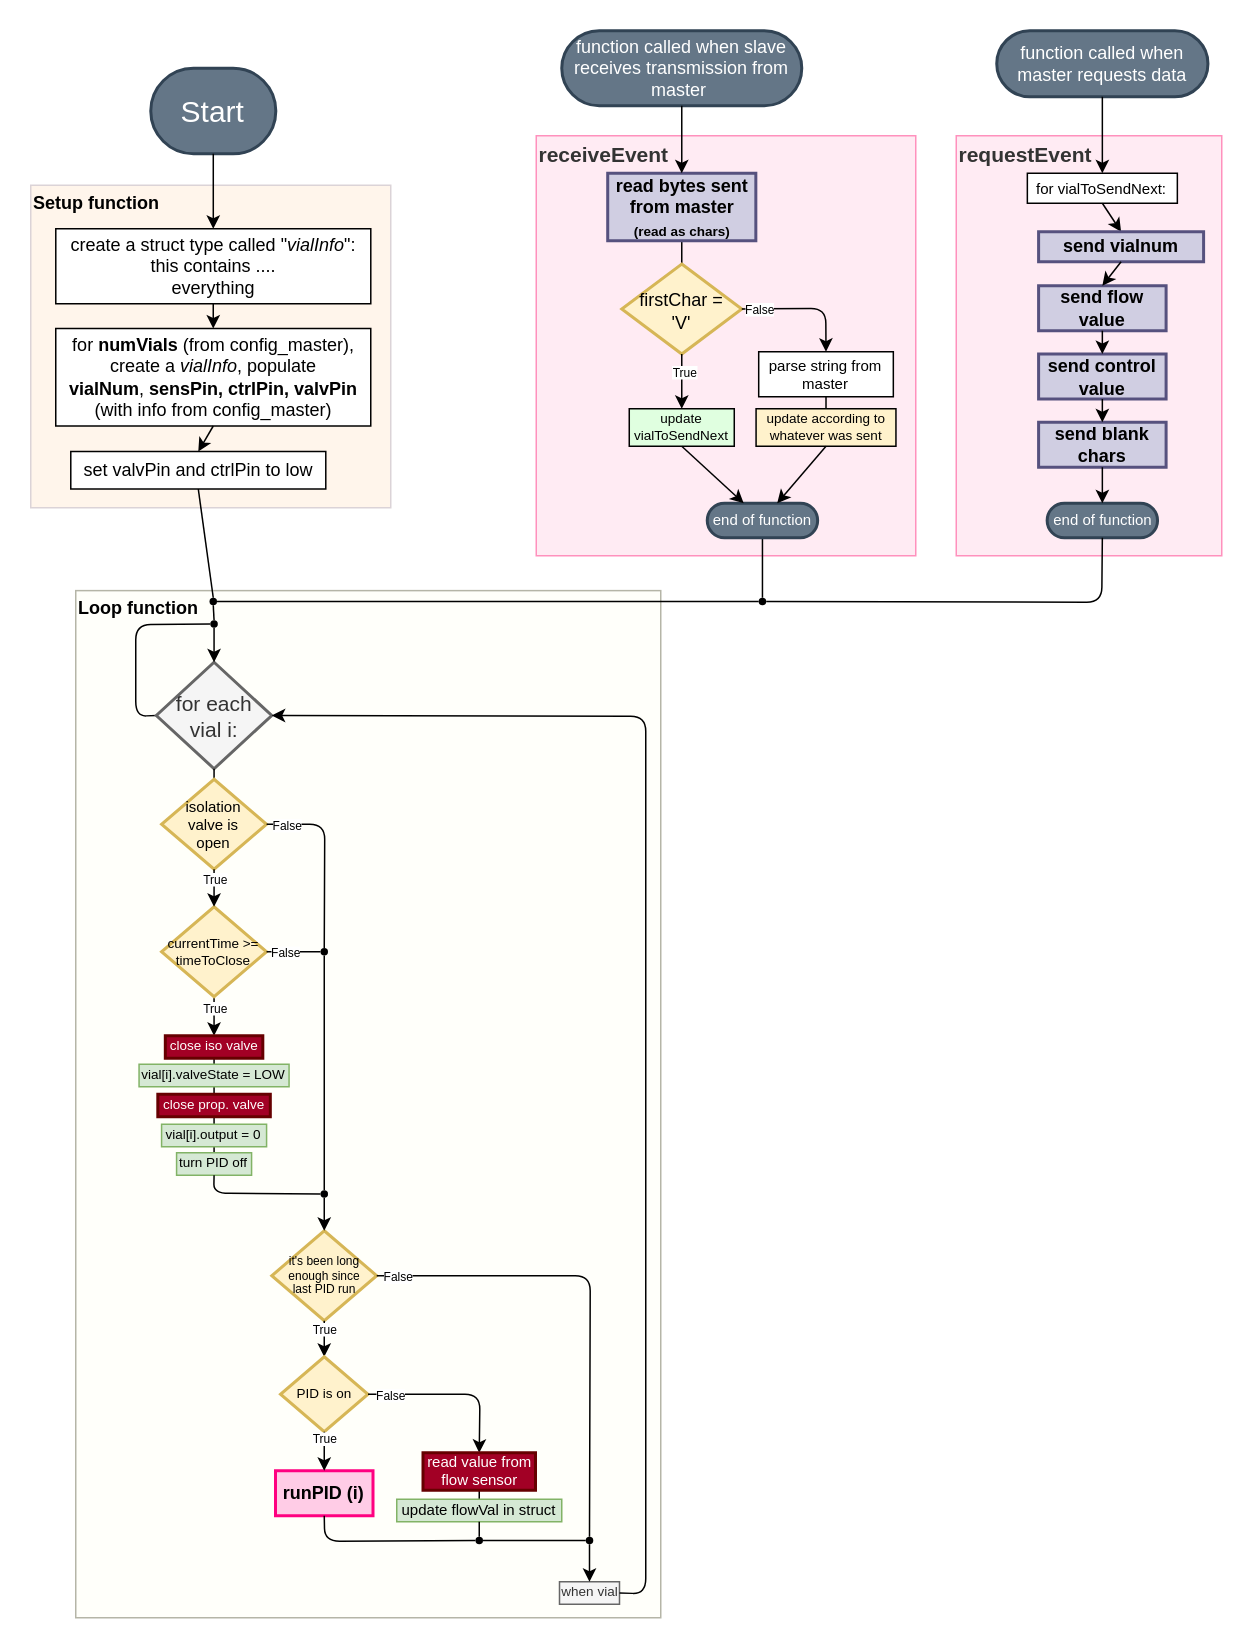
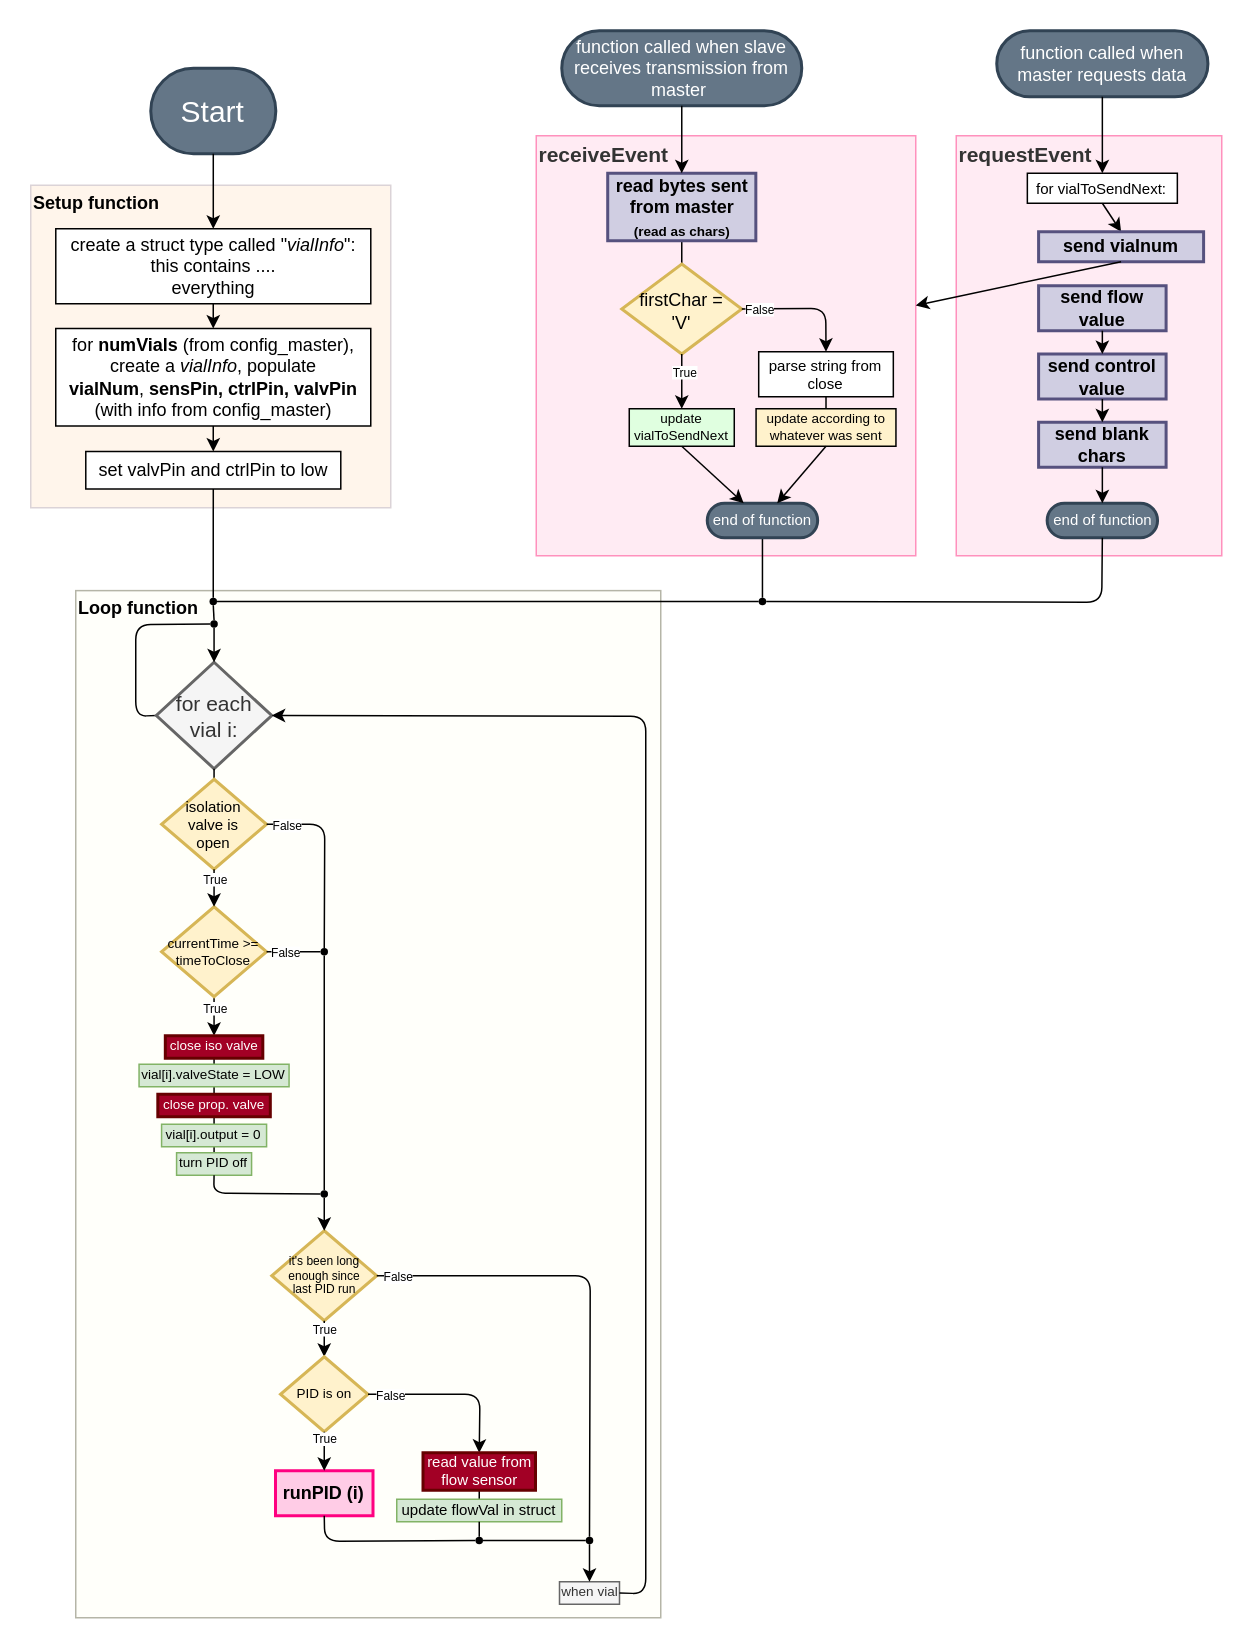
- <mxCell id="41" value="" style="endArrow=classic;html=1;fontSize=14;exitX=0.5;exitY=1;exitDx=0;exitDy=0;entryX=0.5;entryY=0;entryDx=0;entryDy=0;" parent="1" source="38" target="39" edge="1"><mxGeometry width="50" height="50" relative="1" as="geometry"><mxPoint x="454.4" y="350" as="sourcePoint" /><mxPoint x="504.4" y="300" as="targetPoint" /></mxGeometry></mxCell>
+ <mxCell id="41" value="" style="endArrow=classic;html=1;fontSize=14;exitX=0.5;exitY=1;exitDx=0;exitDy=0;" parent="1" source="38" target="2" edge="1"><mxGeometry width="50" height="50" relative="1" as="geometry"><mxPoint x="454.4" y="350" as="sourcePoint" /><mxPoint x="504.4" y="300" as="targetPoint" /></mxGeometry></mxCell>
- <mxCell id="32" value="parse string from master" style="html=1;dashed=0;whitespace=wrap;strokeWidth=1;fontSize=10;whiteSpace=wrap;spacingLeft=2;spacingBottom=5;spacingTop=4;spacingRight=2;align=center;" parent="1" vertex="1"><mxGeometry x="505.3" y="234" width="89.75" height="30" as="geometry" /></mxCell>
+ <mxCell id="32" value="parse string from close" style="html=1;dashed=0;whitespace=wrap;strokeWidth=1;fontSize=10;whiteSpace=wrap;spacingLeft=2;spacingBottom=5;spacingTop=4;spacingRight=2;align=center;" parent="1" vertex="1"><mxGeometry x="505.3" y="234" width="89.75" height="30" as="geometry" /></mxCell>
- <mxCell id="92" value="set valvPin and ctrlPin to low" style="rounded=0;whiteSpace=wrap;html=1;fontSize=12;" parent="1" vertex="1"><mxGeometry x="46.69" y="300.5" width="170" height="25" as="geometry" /></mxCell>
+ <mxCell id="92" value="set valvPin and ctrlPin to low" style="rounded=0;whiteSpace=wrap;html=1;fontSize=12;" parent="1" vertex="1"><mxGeometry x="56.69" y="300.5" width="170" height="25" as="geometry" /></mxCell>
